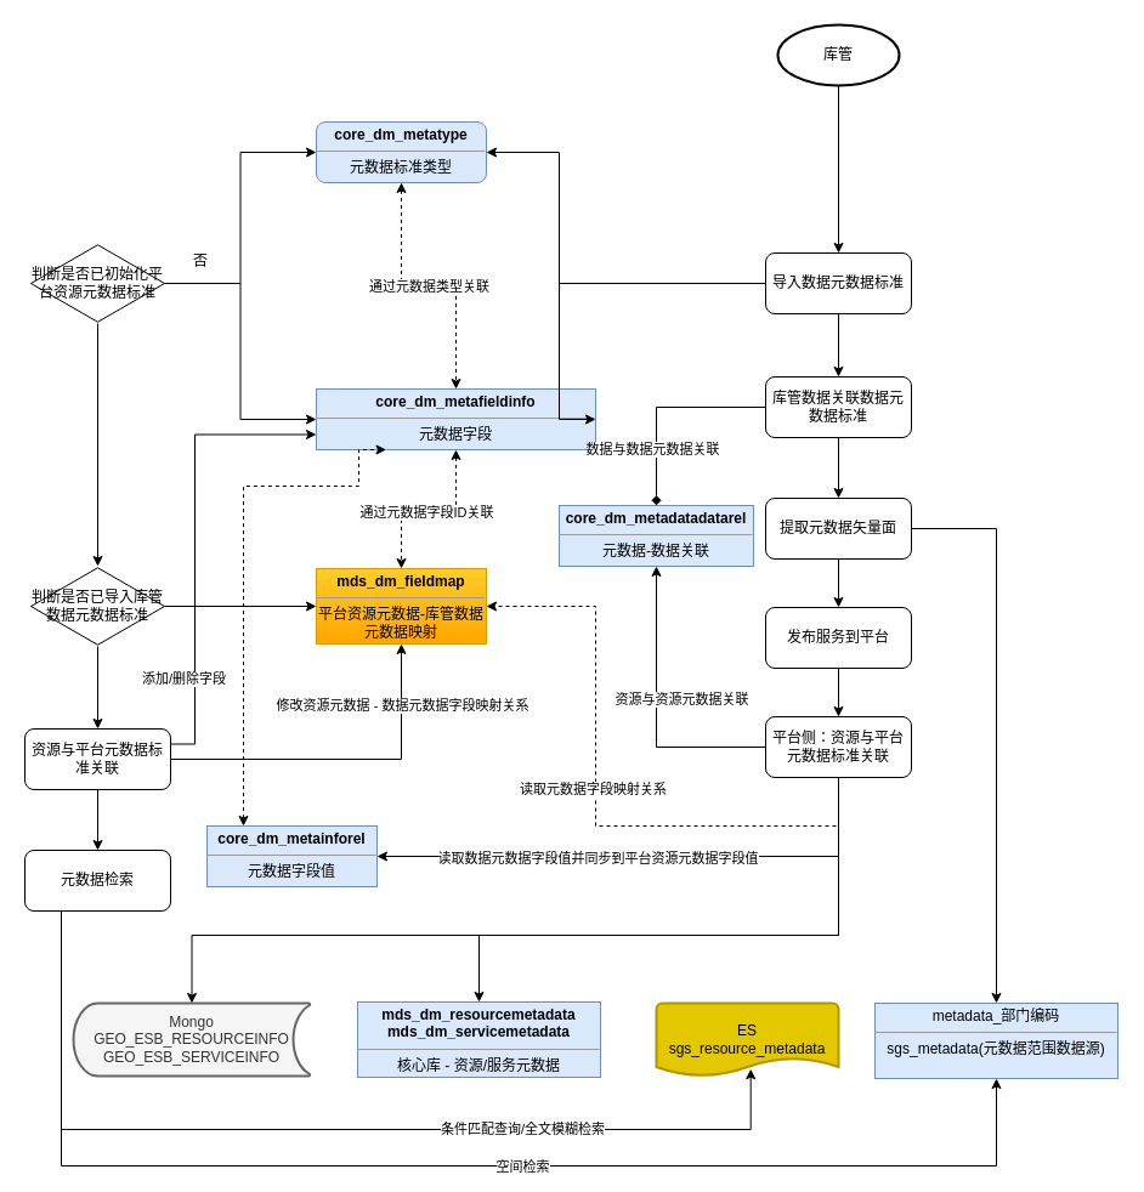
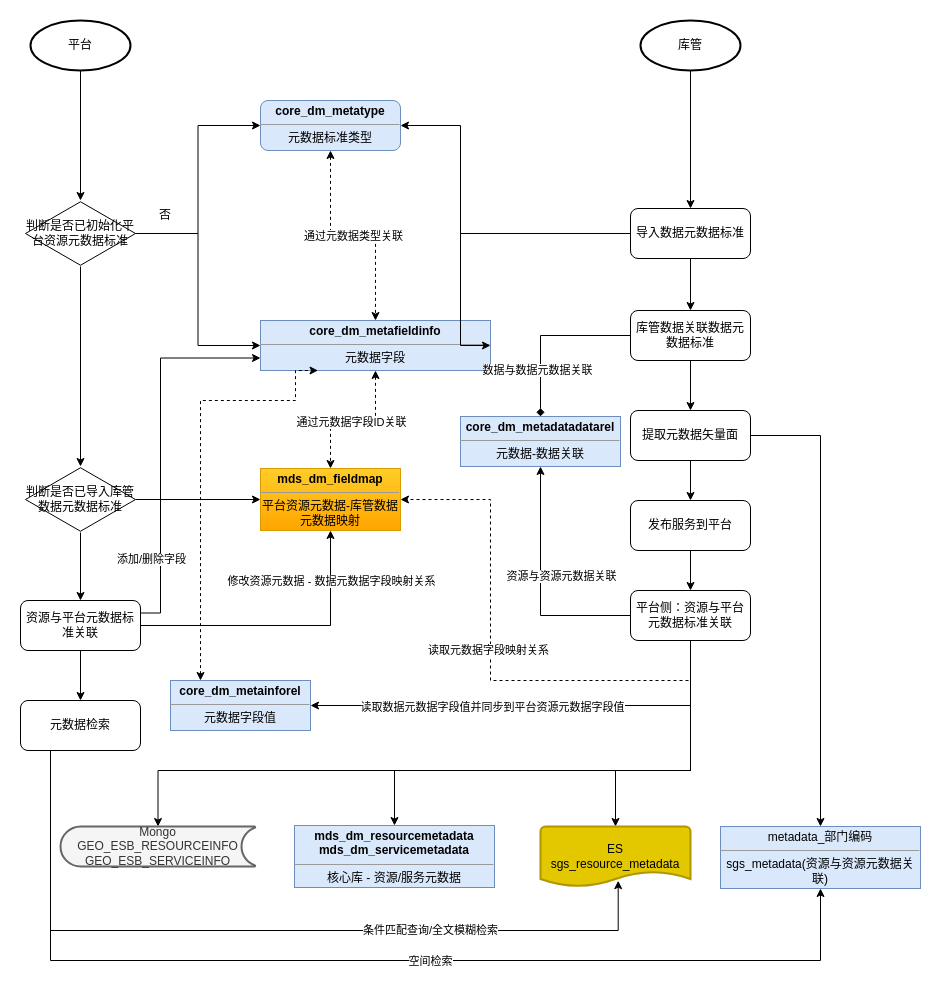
+ <mxCell id="13" value="平台" style="strokeWidth=2;html=1;shape=mxgraph.flowchart.start_1;whiteSpace=wrap;" vertex="1" parent="1"><mxGeometry x="30" y="20" width="100" height="50" as="geometry" /></mxCell>
+ <mxCell id="12" style="edgeStyle=orthogonalEdgeStyle;rounded=0;orthogonalLoop=1;jettySize=auto;html=1;entryX=0.5;entryY=0;entryDx=0;entryDy=0;entryPerimeter=0;" edge="1" parent="1" source="13" target="17"><mxGeometry relative="1" as="geometry" /></mxCell>
+ <mxCell id="36" style="edgeStyle=orthogonalEdgeStyle;rounded=0;orthogonalLoop=1;jettySize=auto;html=1;entryX=0.5;entryY=0;entryDx=0;entryDy=0;entryPerimeter=0;" edge="1" parent="1" source="41" target="42"><mxGeometry relative="1" as="geometry"><Array as="points"><mxPoint x="690" y="770" /><mxPoint x="615" y="770" /></Array></mxGeometry></mxCell>
- <mxCell id="53" value="&lt;p style=&quot;margin:0px;margin-top:4px;text-align:center;&quot;&gt;metadata_部门编码&lt;/p&gt;&lt;hr size=&quot;1&quot;&gt;&lt;div style=&quot;text-align: center; height: 2px;&quot;&gt;sgs_metadata(元数据范围数据源)&lt;/div&gt;" style="verticalAlign=top;align=left;overflow=fill;fontSize=12;fontFamily=Helvetica;html=1;whiteSpace=wrap;fillColor=#dae8fc;strokeColor=#6c8ebf;" vertex="1" parent="1"><mxGeometry x="720" y="826" width="200" height="62" as="geometry" /></mxCell>
+ <mxCell id="53" value="&lt;p style=&quot;margin:0px;margin-top:4px;text-align:center;&quot;&gt;metadata_部门编码&lt;/p&gt;&lt;hr size=&quot;1&quot;&gt;&lt;div style=&quot;text-align: center; height: 2px;&quot;&gt;sgs_metadata(资源与资源元数据关联)&lt;/div&gt;" style="verticalAlign=top;align=left;overflow=fill;fontSize=12;fontFamily=Helvetica;html=1;whiteSpace=wrap;fillColor=#dae8fc;strokeColor=#6c8ebf;" vertex="1" parent="1"><mxGeometry x="720" y="826" width="200" height="62" as="geometry" /></mxCell>
- <mxCell id="43" value="Mongo&lt;br&gt;GEO_ESB_RESOURCEINFO&lt;br&gt;GEO_ESB_SERVICEINFO" style="strokeWidth=2;html=1;shape=mxgraph.flowchart.stored_data;whiteSpace=wrap;fillColor=#f5f5f5;fontColor=#333333;strokeColor=#666666;" vertex="1" parent="1"><mxGeometry x="60" y="826" width="195" height="60" as="geometry" /></mxCell>
+ <mxCell id="43" value="Mongo&lt;br&gt;GEO_ESB_RESOURCEINFO&lt;br&gt;GEO_ESB_SERVICEINFO" style="strokeWidth=2;html=1;shape=mxgraph.flowchart.stored_data;whiteSpace=wrap;fillColor=#f5f5f5;fontColor=#333333;strokeColor=#666666;" vertex="1" parent="1"><mxGeometry x="60" y="826" width="195" height="40" as="geometry" /></mxCell>
